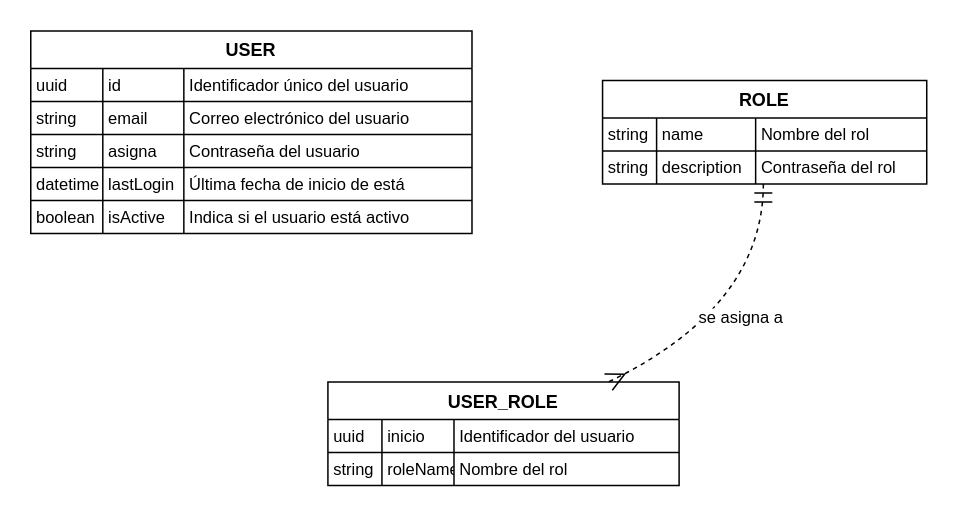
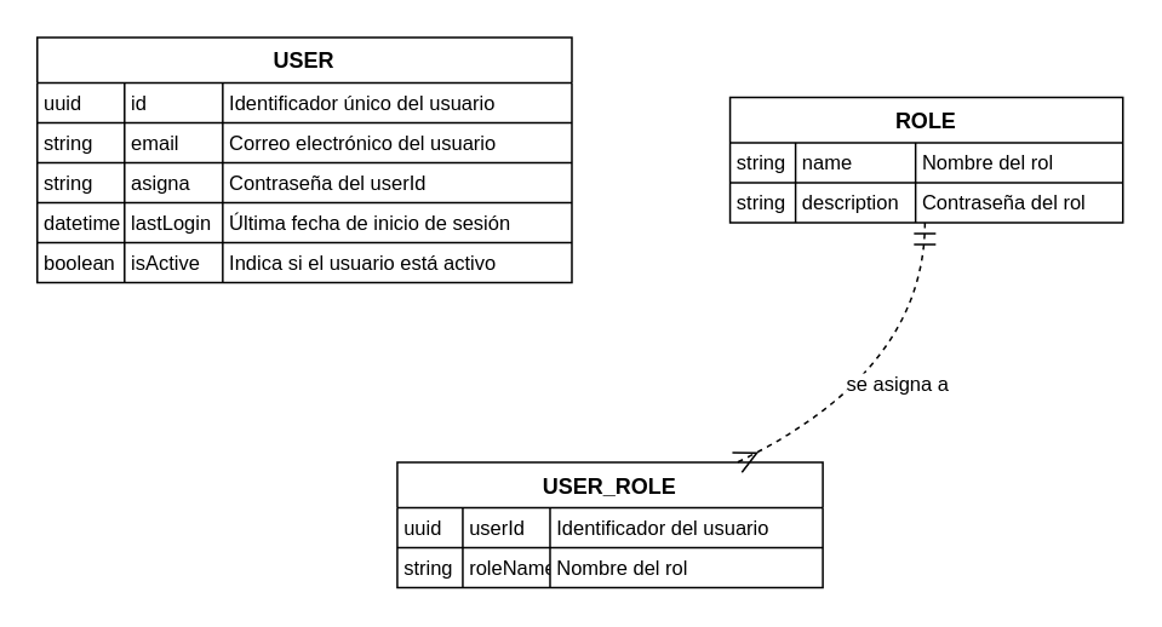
- <mxCell id="14" value="Contraseña del usuario" style="shape=partialRectangle;connectable=0;fillColor=none;top=0;left=0;bottom=0;right=0;align=left;spacingLeft=2;overflow=hidden;fontSize=11;" vertex="1" parent="11"><mxGeometry x="102" width="192" height="22" as="geometry"><mxRectangle width="192" height="22" as="alternateBounds" /></mxGeometry></mxCell>
+ <mxCell id="14" value="Contraseña del userId" style="shape=partialRectangle;connectable=0;fillColor=none;top=0;left=0;bottom=0;right=0;align=left;spacingLeft=2;overflow=hidden;fontSize=11;" vertex="1" parent="11"><mxGeometry x="102" width="192" height="22" as="geometry"><mxRectangle width="192" height="22" as="alternateBounds" /></mxGeometry></mxCell>
- <mxCell id="18" value="Última fecha de inicio de está" style="shape=partialRectangle;connectable=0;fillColor=none;top=0;left=0;bottom=0;right=0;align=left;spacingLeft=2;overflow=hidden;fontSize=11;" vertex="1" parent="15"><mxGeometry x="102" width="192" height="22" as="geometry"><mxRectangle width="192" height="22" as="alternateBounds" /></mxGeometry></mxCell>
+ <mxCell id="18" value="Última fecha de inicio de sesión" style="shape=partialRectangle;connectable=0;fillColor=none;top=0;left=0;bottom=0;right=0;align=left;spacingLeft=2;overflow=hidden;fontSize=11;" vertex="1" parent="15"><mxGeometry x="102" width="192" height="22" as="geometry"><mxRectangle width="192" height="22" as="alternateBounds" /></mxGeometry></mxCell>
- <mxCell id="35" value="inicio" style="shape=partialRectangle;connectable=0;fillColor=none;top=0;left=0;bottom=0;right=0;align=left;spacingLeft=2;overflow=hidden;fontSize=11;" vertex="1" parent="33"><mxGeometry x="36" width="48" height="22" as="geometry"><mxRectangle width="48" height="22" as="alternateBounds" /></mxGeometry></mxCell>
+ <mxCell id="35" value="userId" style="shape=partialRectangle;connectable=0;fillColor=none;top=0;left=0;bottom=0;right=0;align=left;spacingLeft=2;overflow=hidden;fontSize=11;" vertex="1" parent="33"><mxGeometry x="36" width="48" height="22" as="geometry"><mxRectangle width="48" height="22" as="alternateBounds" /></mxGeometry></mxCell>
